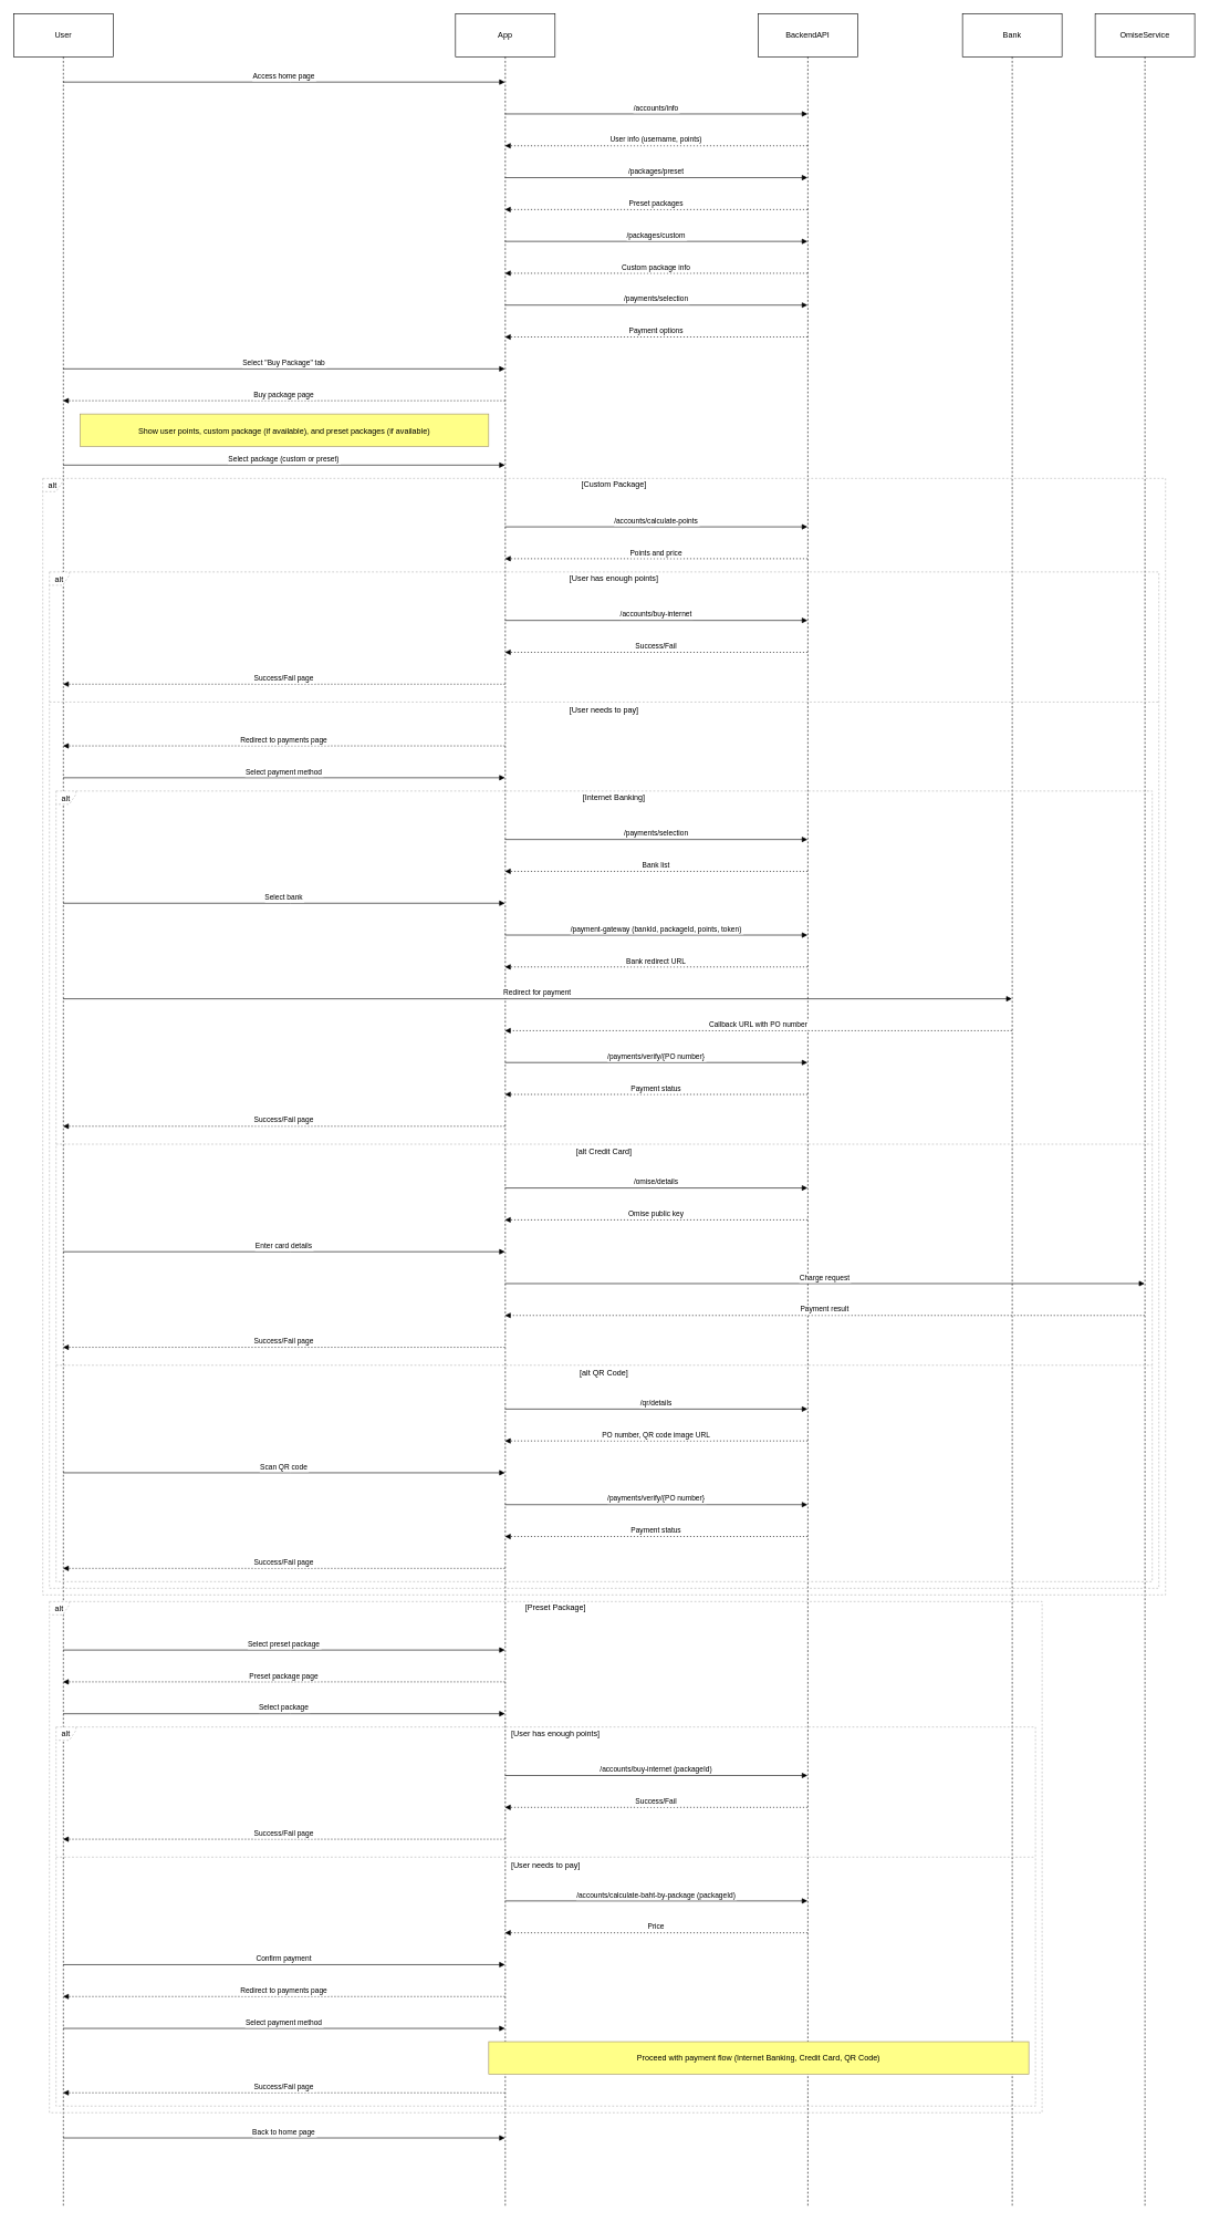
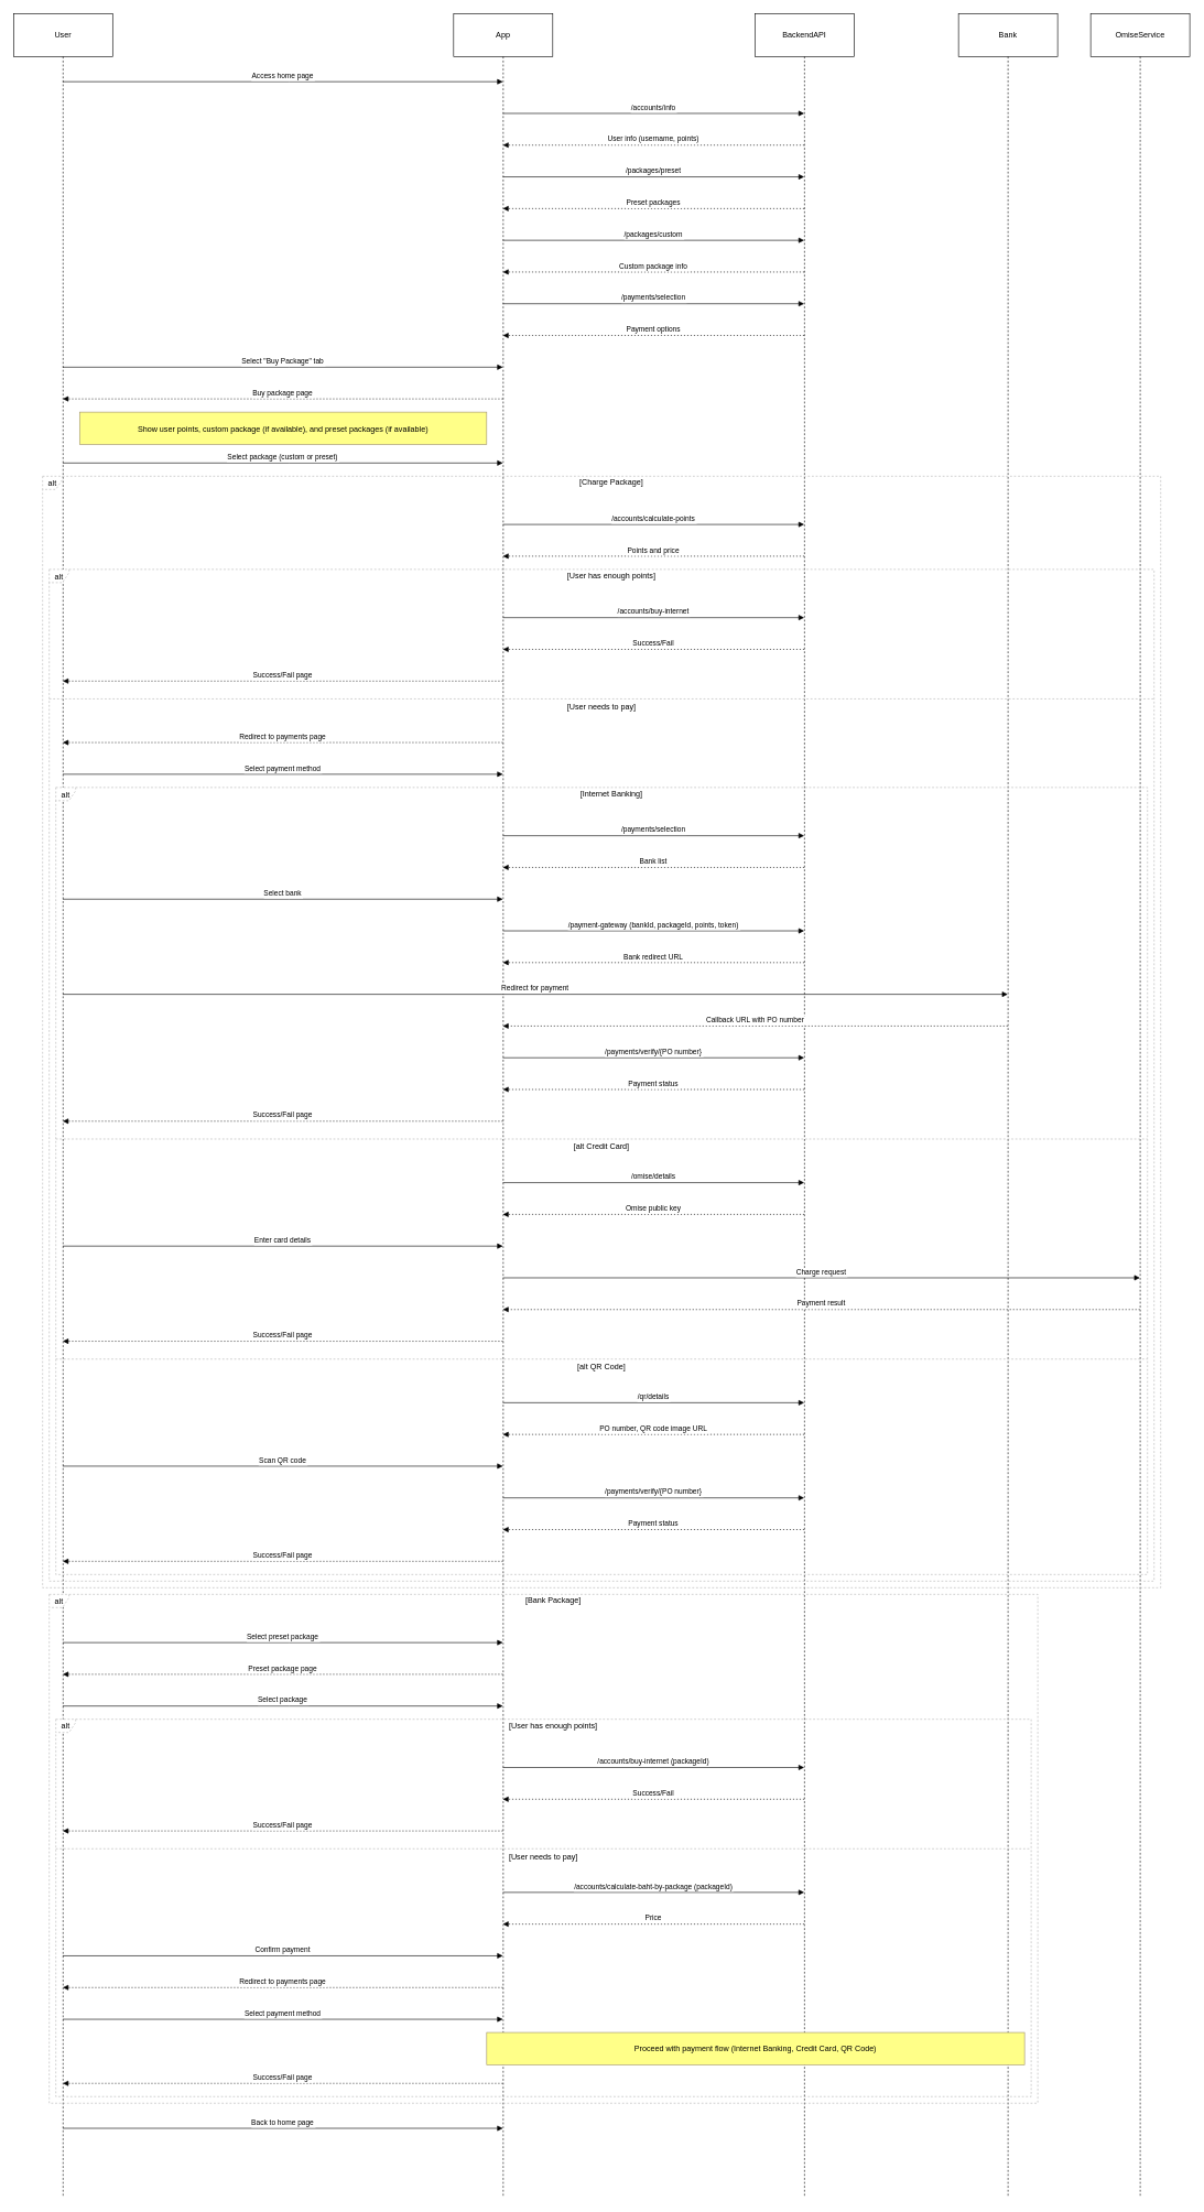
- <mxCell id="15" value="[Custom Package]" style="text;strokeColor=none;fillColor=none;align=center;verticalAlign=middle;whiteSpace=wrap;" vertex="1" parent="14"><mxGeometry x="30" width="1662" height="20" as="geometry" /></mxCell>
+ <mxCell id="15" value="[Charge Package]" style="text;strokeColor=none;fillColor=none;align=center;verticalAlign=middle;whiteSpace=wrap;" vertex="1" parent="14"><mxGeometry x="30" width="1662" height="20" as="geometry" /></mxCell>
- <mxCell id="20" value="[Preset Package]" style="text;strokeColor=none;fillColor=none;align=center;verticalAlign=middle;whiteSpace=wrap;" vertex="1" parent="19"><mxGeometry x="30" width="1466" height="20" as="geometry" /></mxCell>
+ <mxCell id="20" value="[Bank Package]" style="text;strokeColor=none;fillColor=none;align=center;verticalAlign=middle;whiteSpace=wrap;" vertex="1" parent="19"><mxGeometry x="30" width="1466" height="20" as="geometry" /></mxCell>
